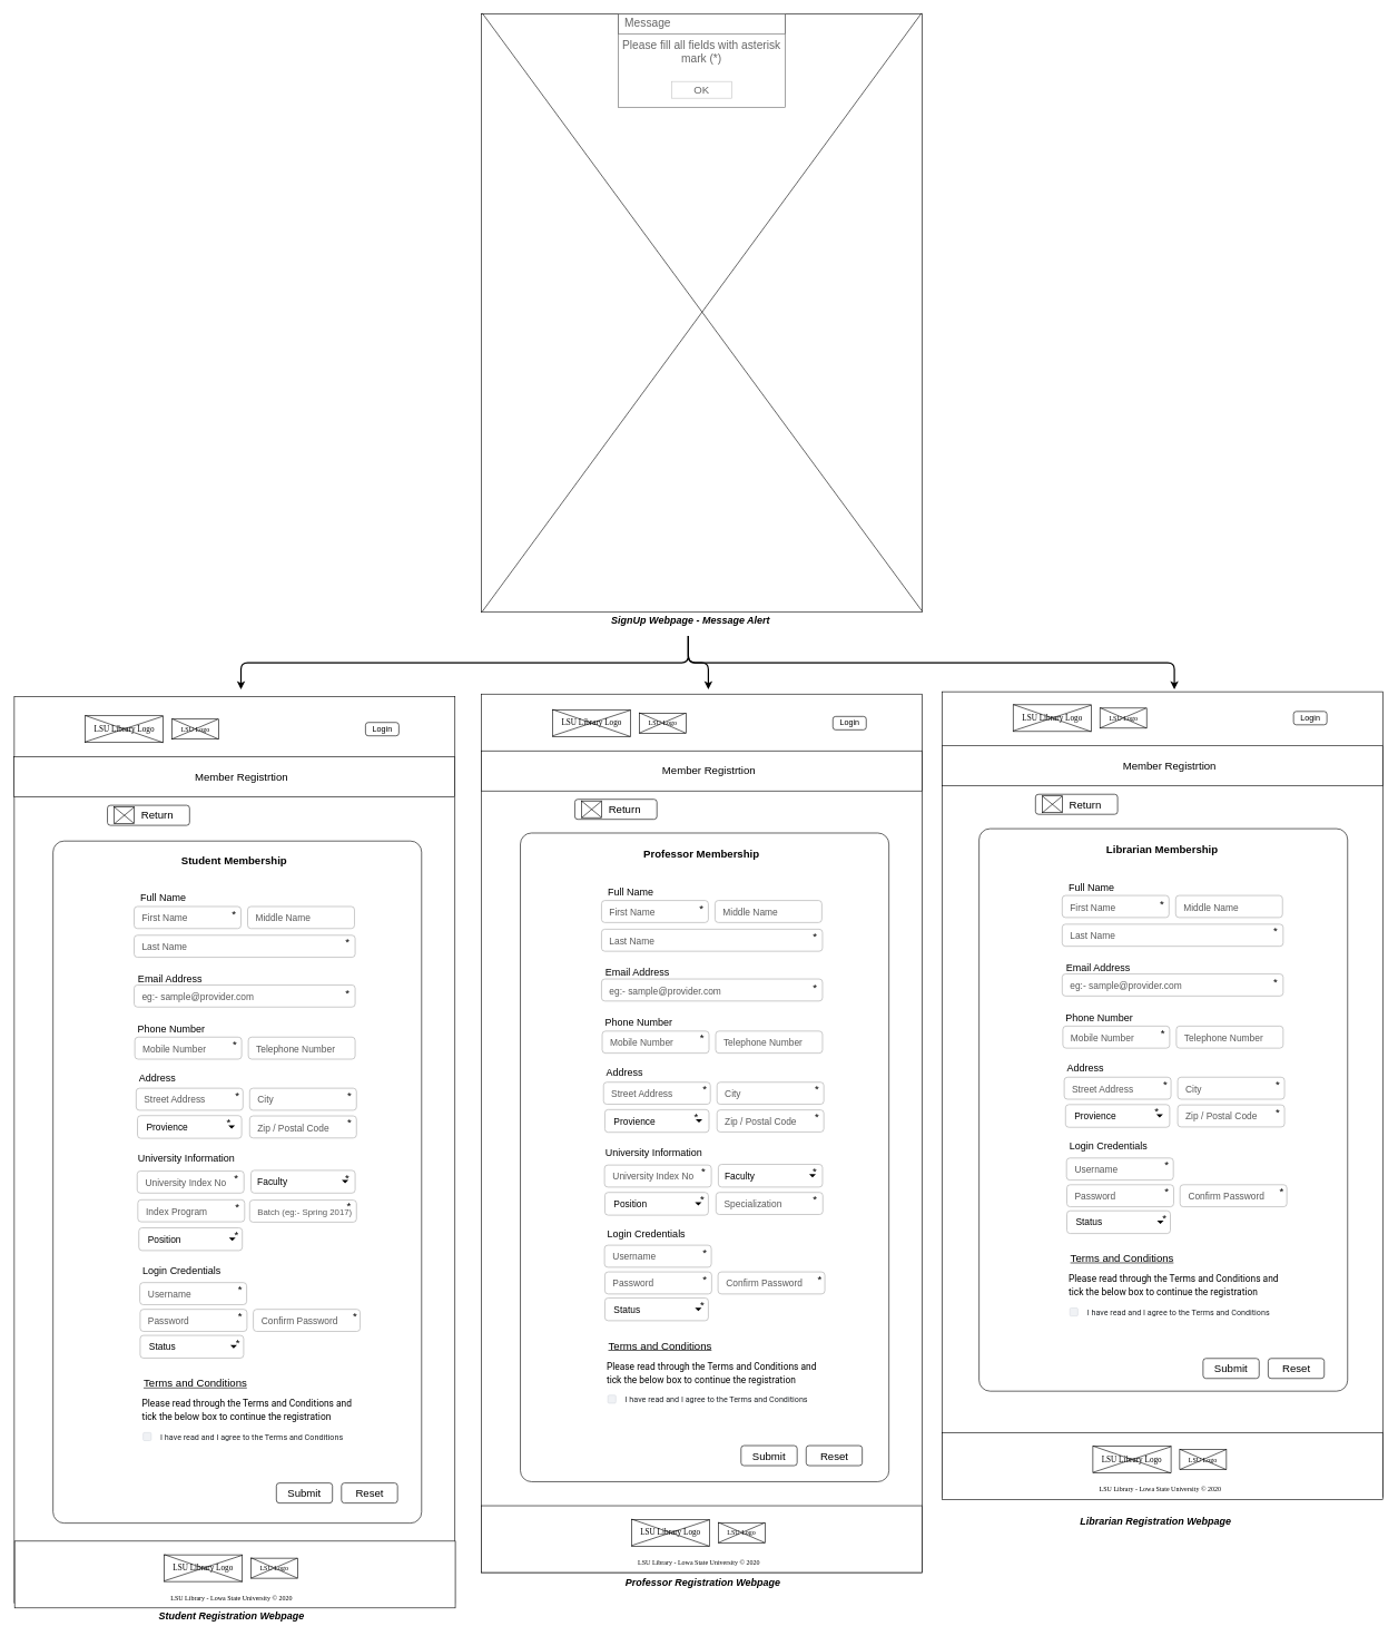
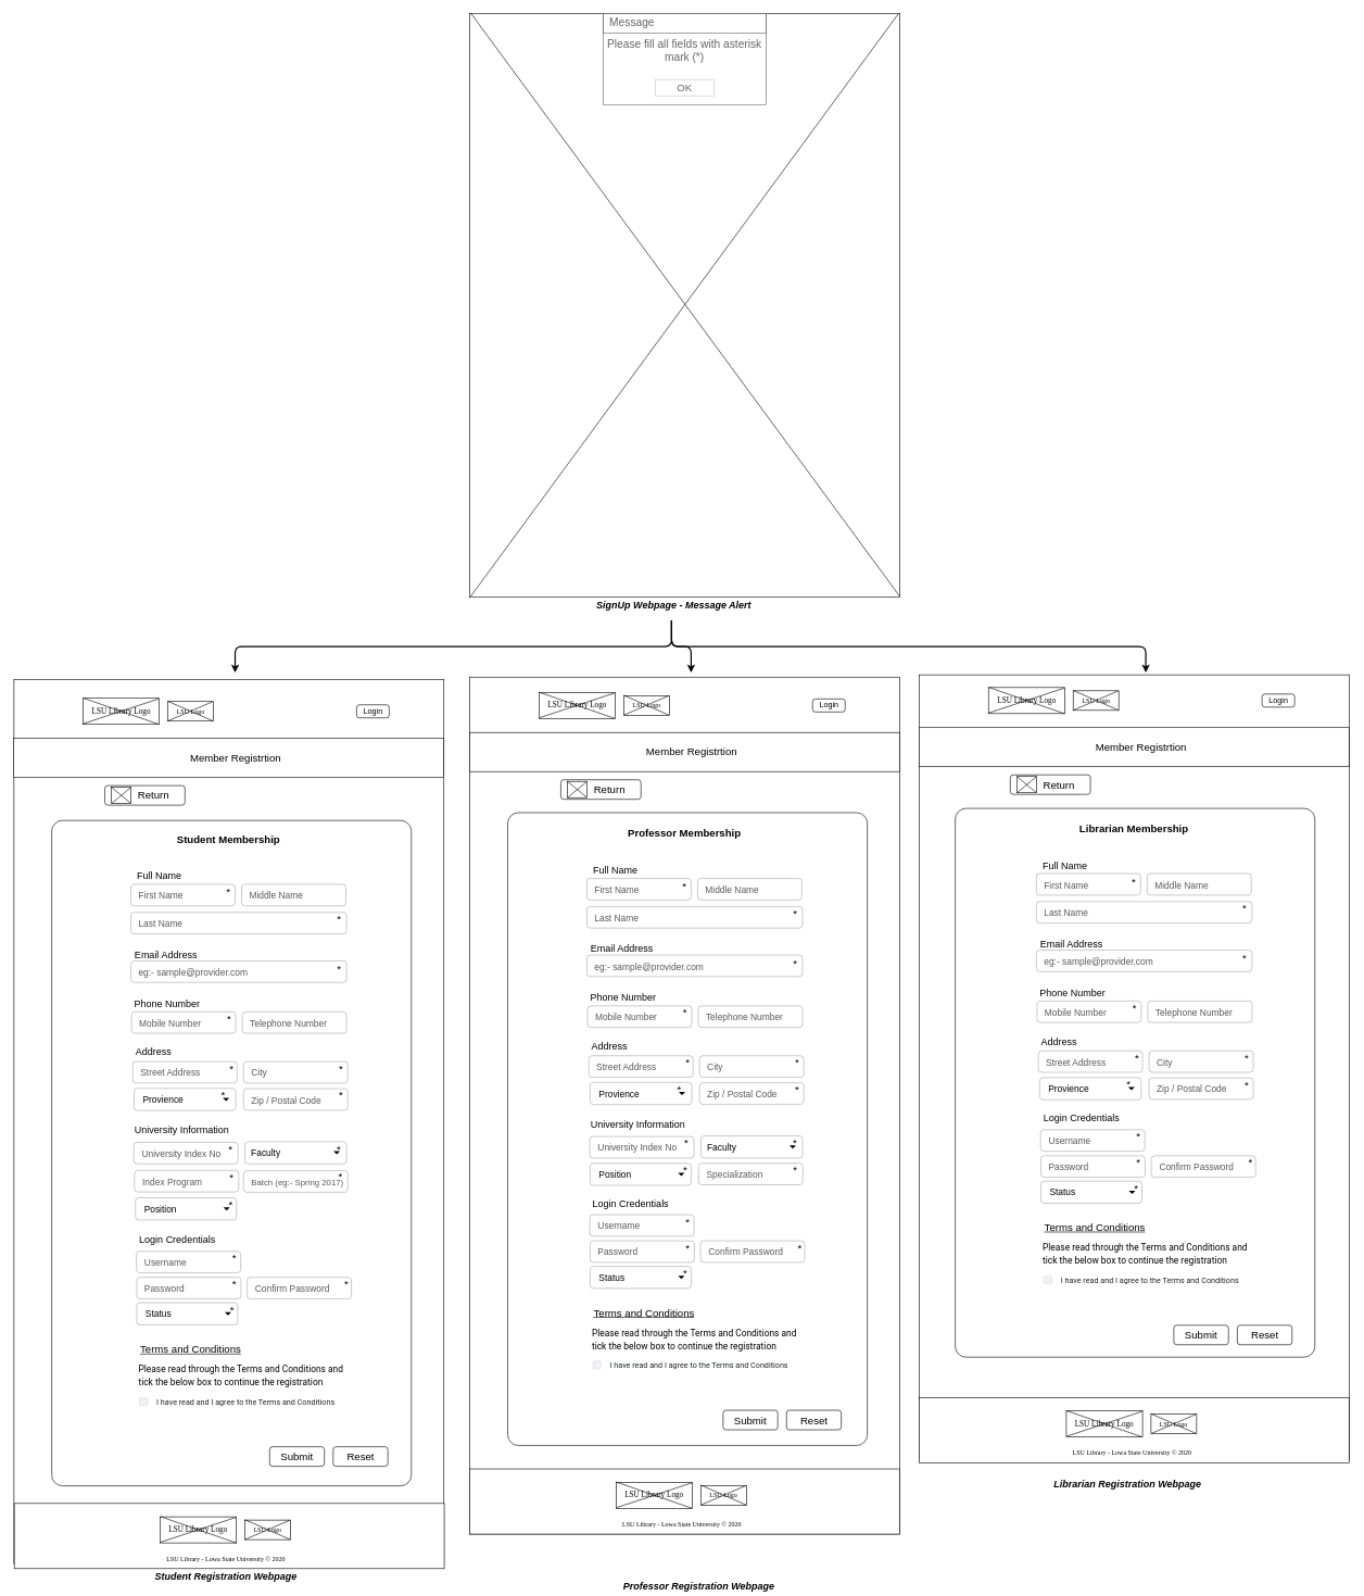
- <mxCell id="224" value="&lt;b&gt;&lt;font style=&quot;font-size: 15px&quot;&gt;&lt;i&gt;Professor Registration Webpage&lt;/i&gt;&lt;/font&gt;&lt;/b&gt;" style="text;html=1;resizable=0;points=[];autosize=1;align=left;verticalAlign=top;spacingTop=-4;fontSize=13;fontFamily=Helvetica;fontColor=#000000;" parent="1" vertex="1"><mxGeometry x="933.5" y="2356.5" width="250" height="20" as="geometry" /></mxCell>
+ <mxCell id="224" value="&lt;b&gt;&lt;font style=&quot;font-size: 15px&quot;&gt;&lt;i&gt;Professor Registration Webpage&lt;/i&gt;&lt;/font&gt;&lt;/b&gt;" style="text;html=1;resizable=0;points=[];autosize=1;align=left;verticalAlign=top;spacingTop=-4;fontSize=13;fontFamily=Helvetica;fontColor=#000000;" parent="1" vertex="1"><mxGeometry x="953.5" y="2421.5" width="250" height="20" as="geometry" /></mxCell>
